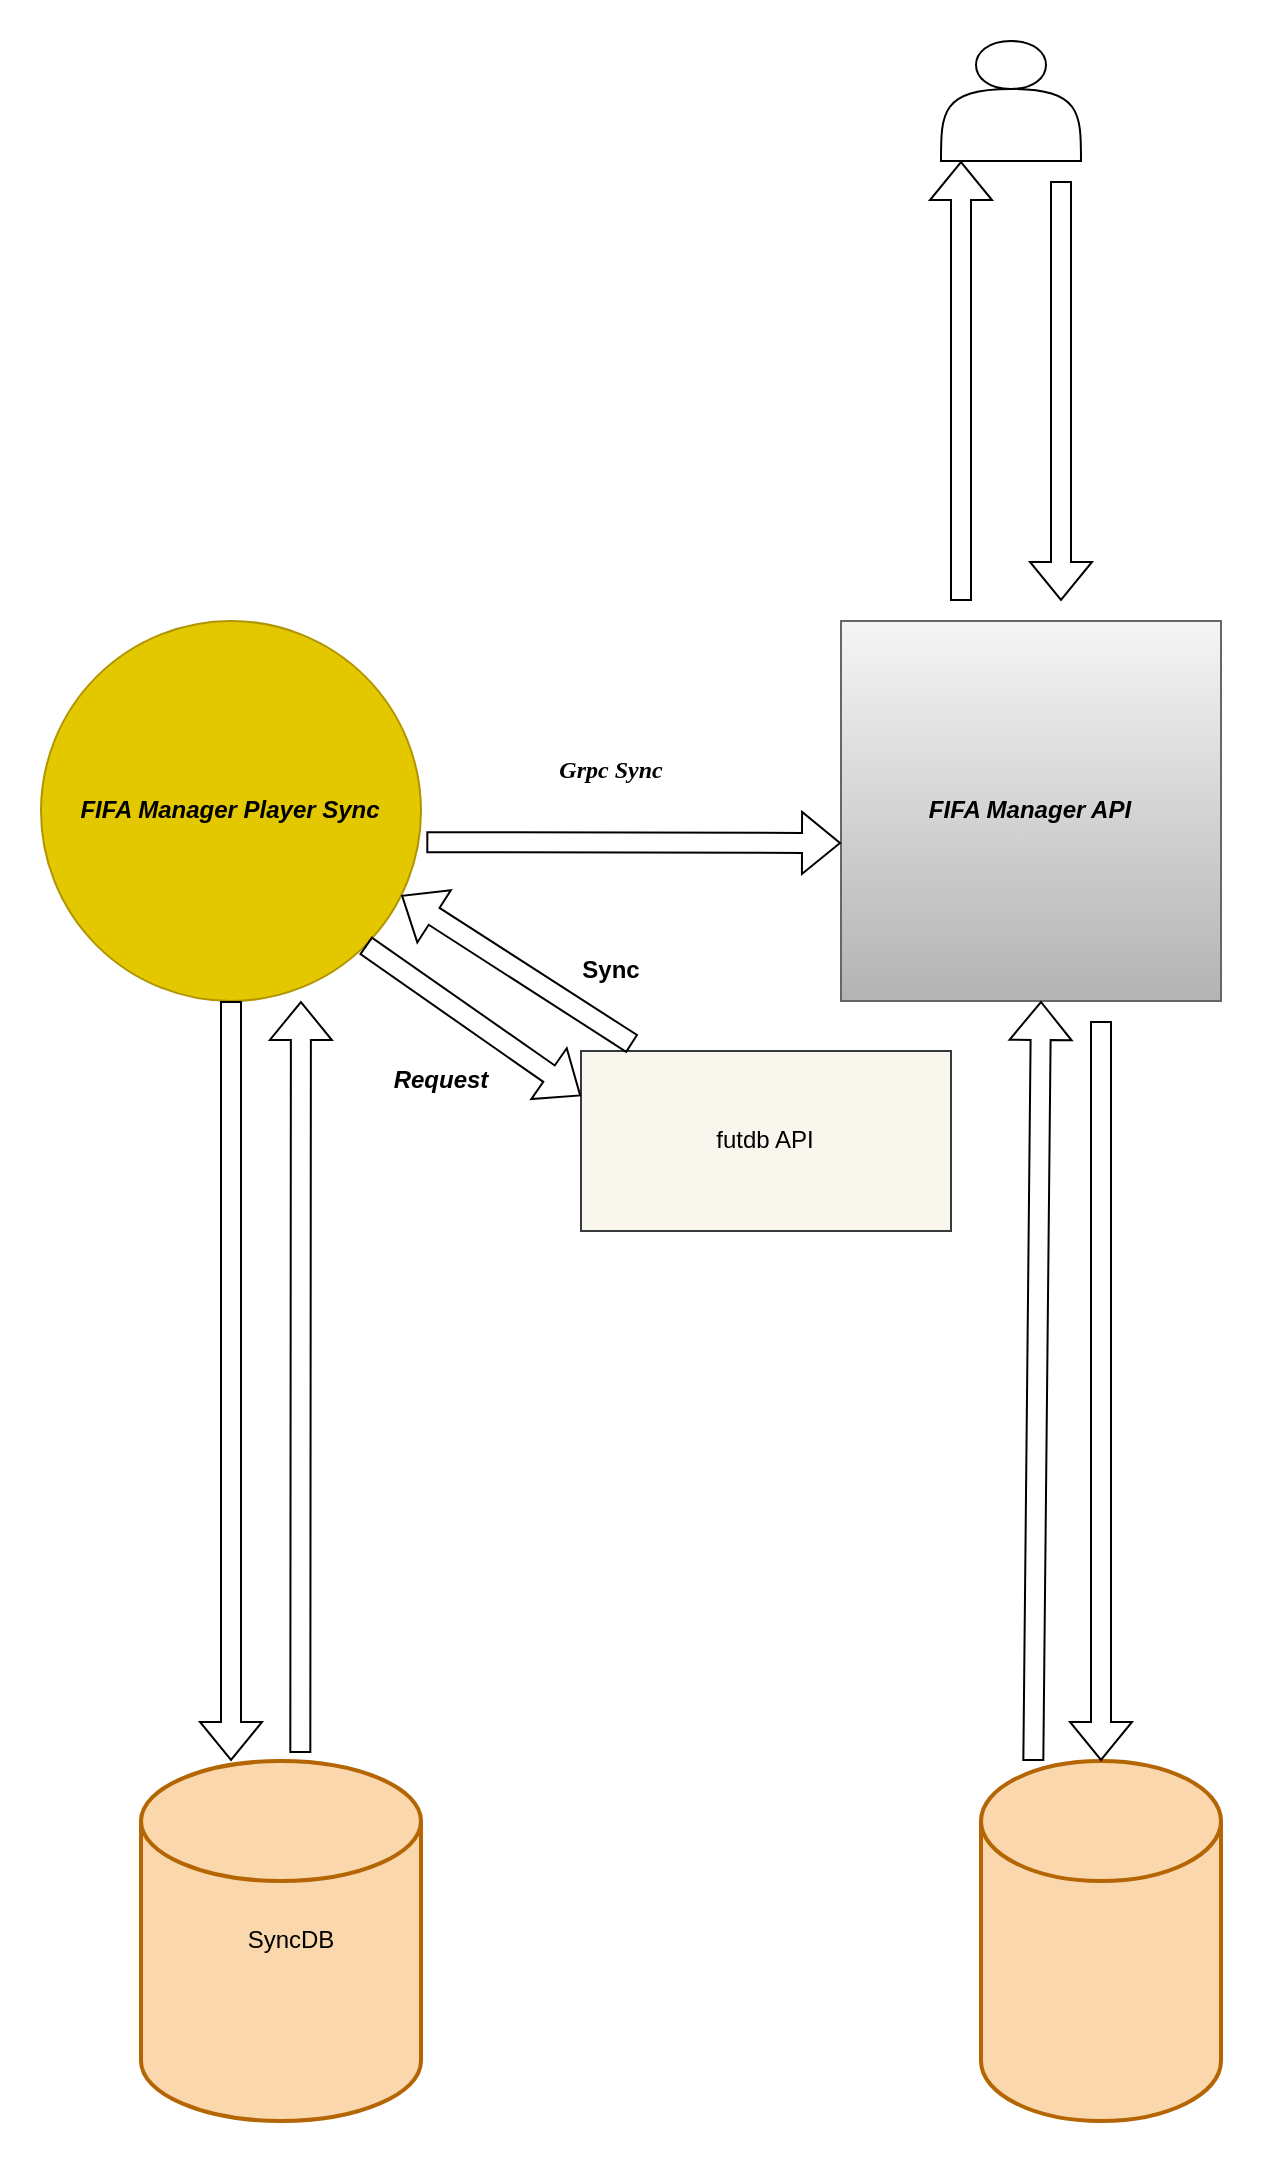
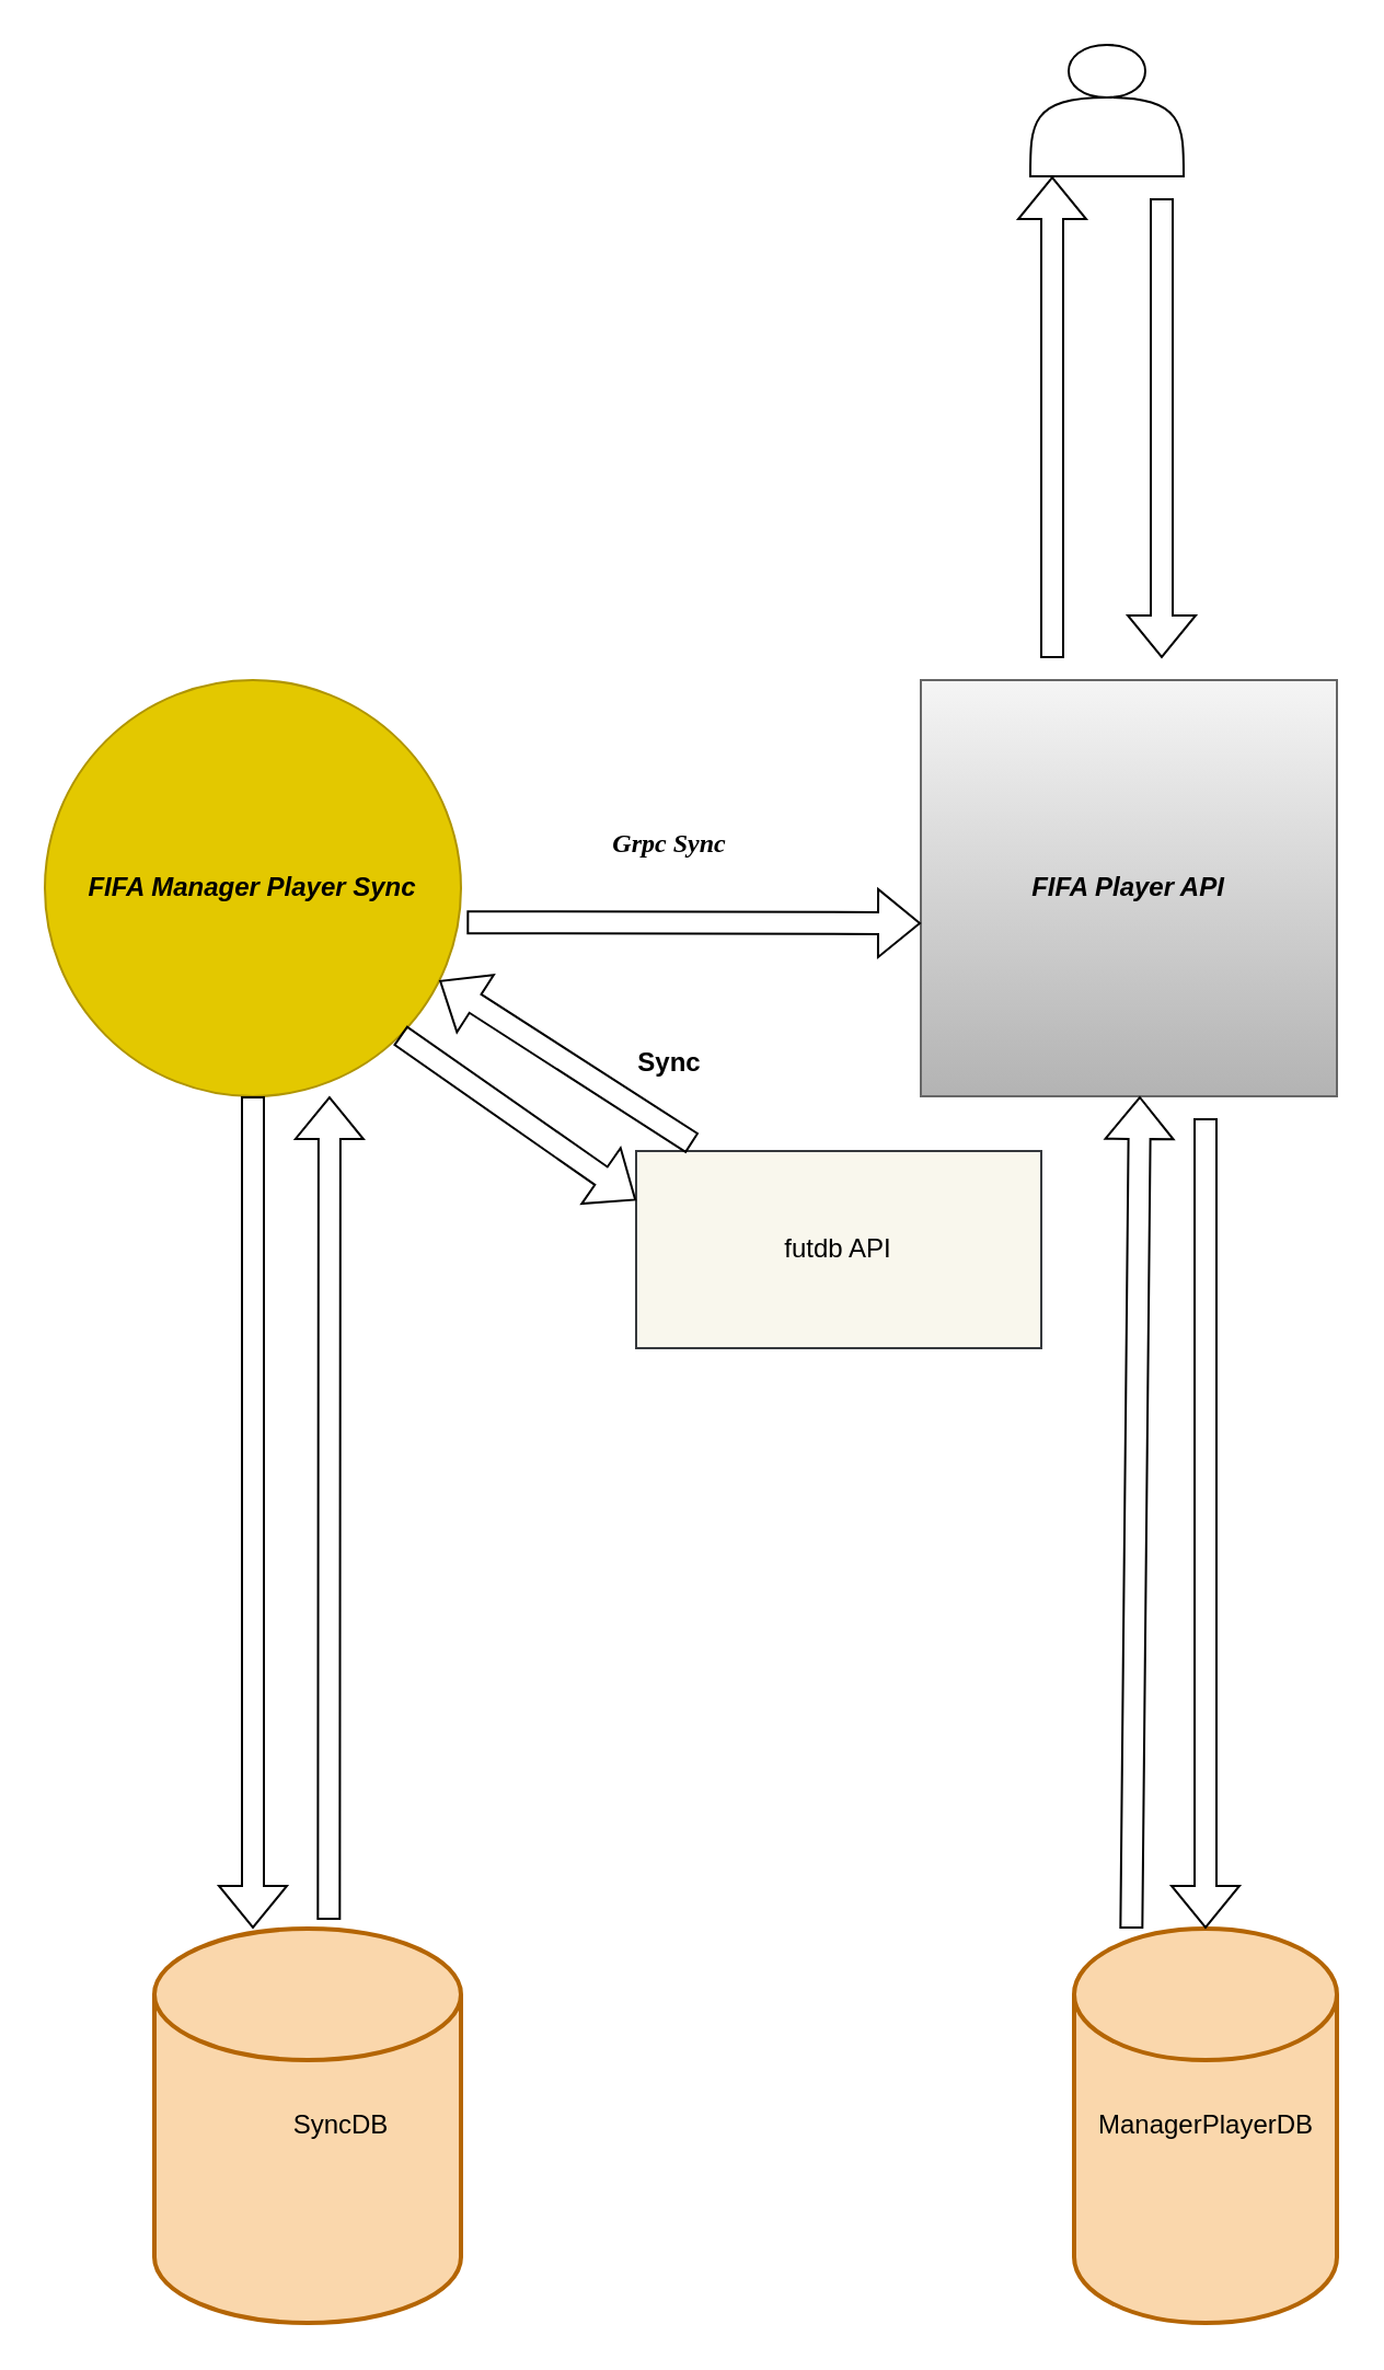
- <mxCell id="6" value="FIFA Manager API" style="whiteSpace=wrap;html=1;aspect=fixed;fillColor=#f5f5f5;gradientColor=#b3b3b3;strokeColor=#666666;fontStyle=3" parent="1" vertex="1"><mxGeometry x="420" y="310" width="190" height="190" as="geometry" /></mxCell>
+ <mxCell id="6" value="FIFA Player API" style="whiteSpace=wrap;html=1;aspect=fixed;fillColor=#f5f5f5;gradientColor=#b3b3b3;strokeColor=#666666;fontStyle=3" parent="1" vertex="1"><mxGeometry x="420" y="310" width="190" height="190" as="geometry" /></mxCell>
- <mxCell id="21" value="Request" style="text;html=1;align=center;verticalAlign=middle;resizable=0;points=[];autosize=1;strokeColor=none;fillColor=none;fontStyle=3" parent="1" vertex="1"><mxGeometry x="185" y="525" width="70" height="30" as="geometry" /></mxCell>
- <mxCell id="15" value="&lt;span style=&quot;&quot;&gt;SyncDB&lt;/span&gt;" style="text;html=1;align=center;verticalAlign=middle;resizable=0;points=[];autosize=1;strokeColor=none;fillColor=none;" parent="1" vertex="1"><mxGeometry x="110" y="955" width="70" height="30" as="geometry" /></mxCell>
+ <mxCell id="15" value="&lt;span style=&quot;&quot;&gt;SyncDB&lt;/span&gt;" style="text;html=1;align=center;verticalAlign=middle;resizable=0;points=[];autosize=1;strokeColor=none;fillColor=none;" parent="1" vertex="1"><mxGeometry x="120" y="955" width="70" height="30" as="geometry" /></mxCell>
+ <mxCell id="14" value="ManagerPlayerDB" style="text;html=1;align=center;verticalAlign=middle;resizable=0;points=[];autosize=1;strokeColor=none;fillColor=none;" parent="1" vertex="1"><mxGeometry x="490" y="955" width="120" height="30" as="geometry" /></mxCell>
